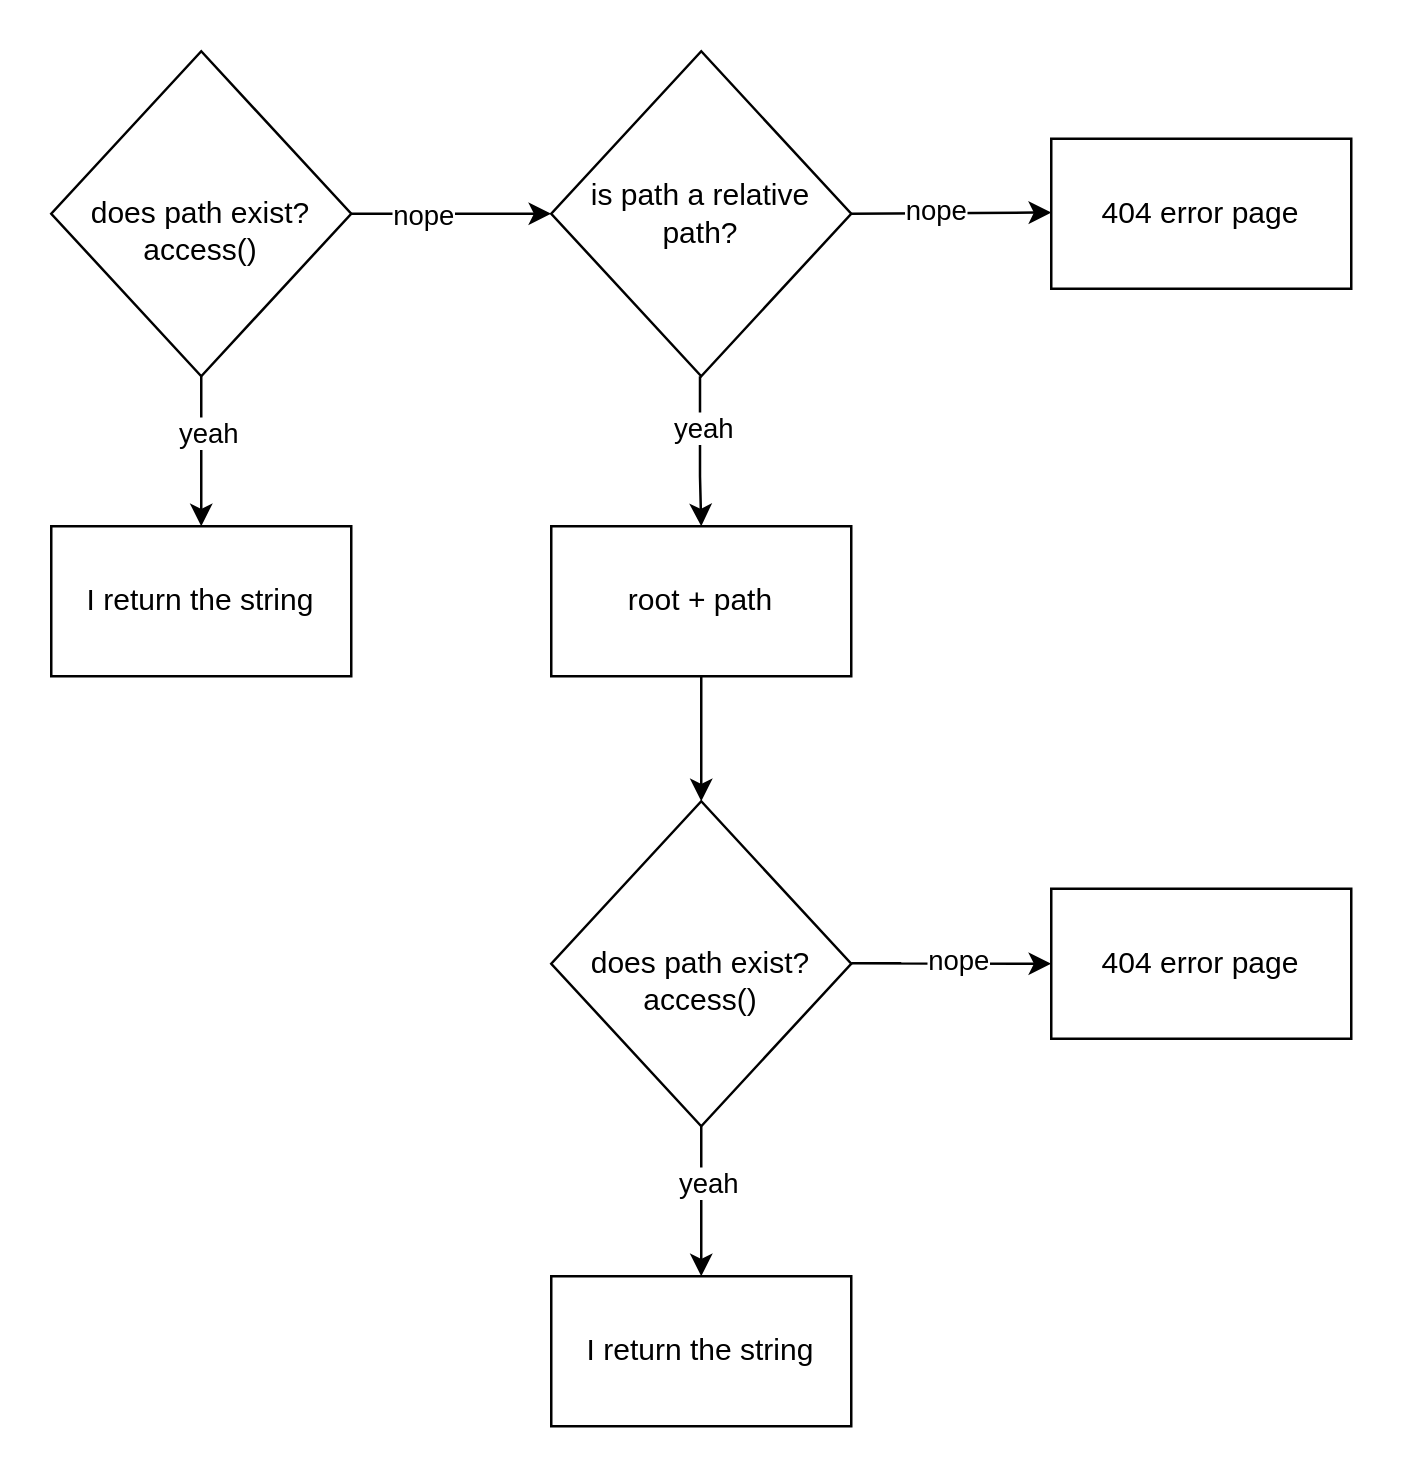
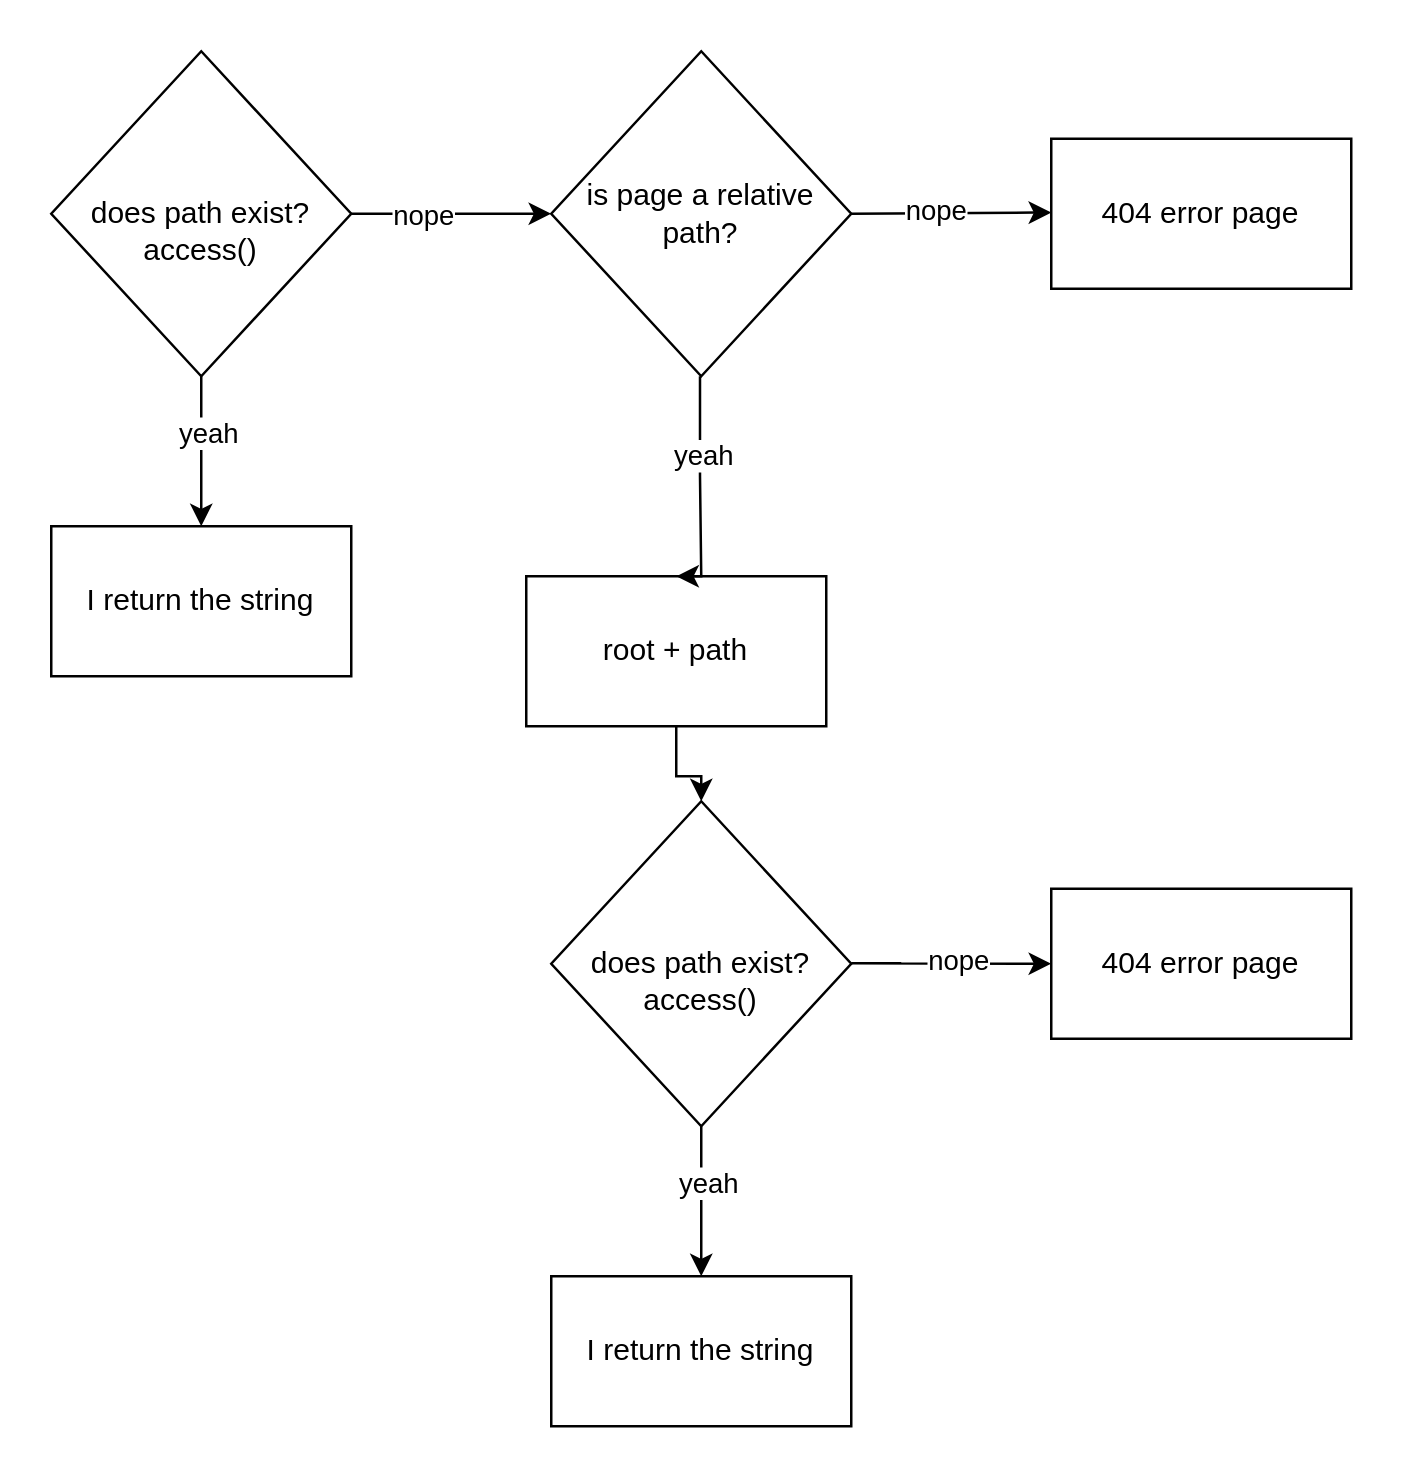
- <mxCell id="8" value="&lt;div&gt;is path a relative&lt;/div&gt;&lt;div&gt;path?&lt;/div&gt;" style="rhombus;whiteSpace=wrap;html=1;" vertex="1" parent="1"><mxGeometry x="220" y="20" width="120" height="130" as="geometry" /></mxCell>
+ <mxCell id="8" value="&lt;div&gt;is page a relative&lt;/div&gt;&lt;div&gt;path?&lt;/div&gt;" style="rhombus;whiteSpace=wrap;html=1;" vertex="1" parent="1"><mxGeometry x="220" y="20" width="120" height="130" as="geometry" /></mxCell>
- <mxCell id="10" value="root + path" style="rounded=0;whiteSpace=wrap;html=1;" vertex="1" parent="1"><mxGeometry x="220" y="210" width="120" height="60" as="geometry" /></mxCell>
+ <mxCell id="10" value="root + path" style="rounded=0;whiteSpace=wrap;html=1;" vertex="1" parent="1"><mxGeometry x="210" y="230" width="120" height="60" as="geometry" /></mxCell>
